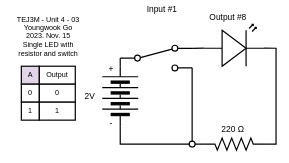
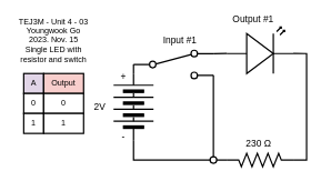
- <mxCell id="17" value="Input #1" style="text;html=1;strokeColor=none;fillColor=none;align=center;verticalAlign=middle;whiteSpace=wrap;rounded=0;strokeWidth=2;fontSize=14;" parent="1" vertex="1"><mxGeometry x="220" y="5" width="100" height="20" as="geometry" /></mxCell>
+ <mxCell id="17" value="Input #1" style="text;html=1;strokeColor=none;fillColor=none;align=center;verticalAlign=middle;whiteSpace=wrap;rounded=0;strokeWidth=2;fontSize=14;" parent="1" vertex="1"><mxGeometry x="220" y="50" width="100" height="20" as="geometry" /></mxCell>
- <mxCell id="8" value="Output #8" style="text;html=1;strokeColor=none;fillColor=none;align=center;verticalAlign=bottom;whiteSpace=wrap;rounded=0;strokeWidth=2;fontSize=14;" parent="1" vertex="1"><mxGeometry x="330" y="20" width="100" height="20" as="geometry" /></mxCell>
+ <mxCell id="8" value="Output #1" style="text;html=1;strokeColor=none;fillColor=none;align=center;verticalAlign=bottom;whiteSpace=wrap;rounded=0;strokeWidth=2;fontSize=14;" parent="1" vertex="1"><mxGeometry x="330" y="20" width="100" height="20" as="geometry" /></mxCell>
- <mxCell id="21" value="Output" style="rounded=0;whiteSpace=wrap;html=1;strokeWidth=2;glass=0;" parent="1" vertex="1"><mxGeometry x="65" y="110" width="60" height="30" as="geometry" /></mxCell>
+ <mxCell id="21" value="Output" style="rounded=0;whiteSpace=wrap;html=1;strokeWidth=2;glass=0;fillColor=#f8cecc;" parent="1" vertex="1"><mxGeometry x="65" y="110" width="60" height="30" as="geometry" /></mxCell>
- <mxCell id="9" value="&lt;span style=&quot;font-size: 14px;&quot;&gt;220&amp;nbsp;Ω&lt;/span&gt;&amp;nbsp;" style="text;html=1;strokeColor=none;fillColor=none;align=center;verticalAlign=middle;whiteSpace=wrap;rounded=0;strokeWidth=2;fontSize=14;" parent="1" vertex="1"><mxGeometry x="340" y="200" width="100" height="30" as="geometry" /></mxCell>
+ <mxCell id="9" value="&lt;span style=&quot;font-size: 14px;&quot;&gt;230&amp;nbsp;Ω&lt;/span&gt;&amp;nbsp;" style="text;html=1;strokeColor=none;fillColor=none;align=center;verticalAlign=middle;whiteSpace=wrap;rounded=0;strokeWidth=2;fontSize=14;" parent="1" vertex="1"><mxGeometry x="340" y="200" width="100" height="30" as="geometry" /></mxCell>
